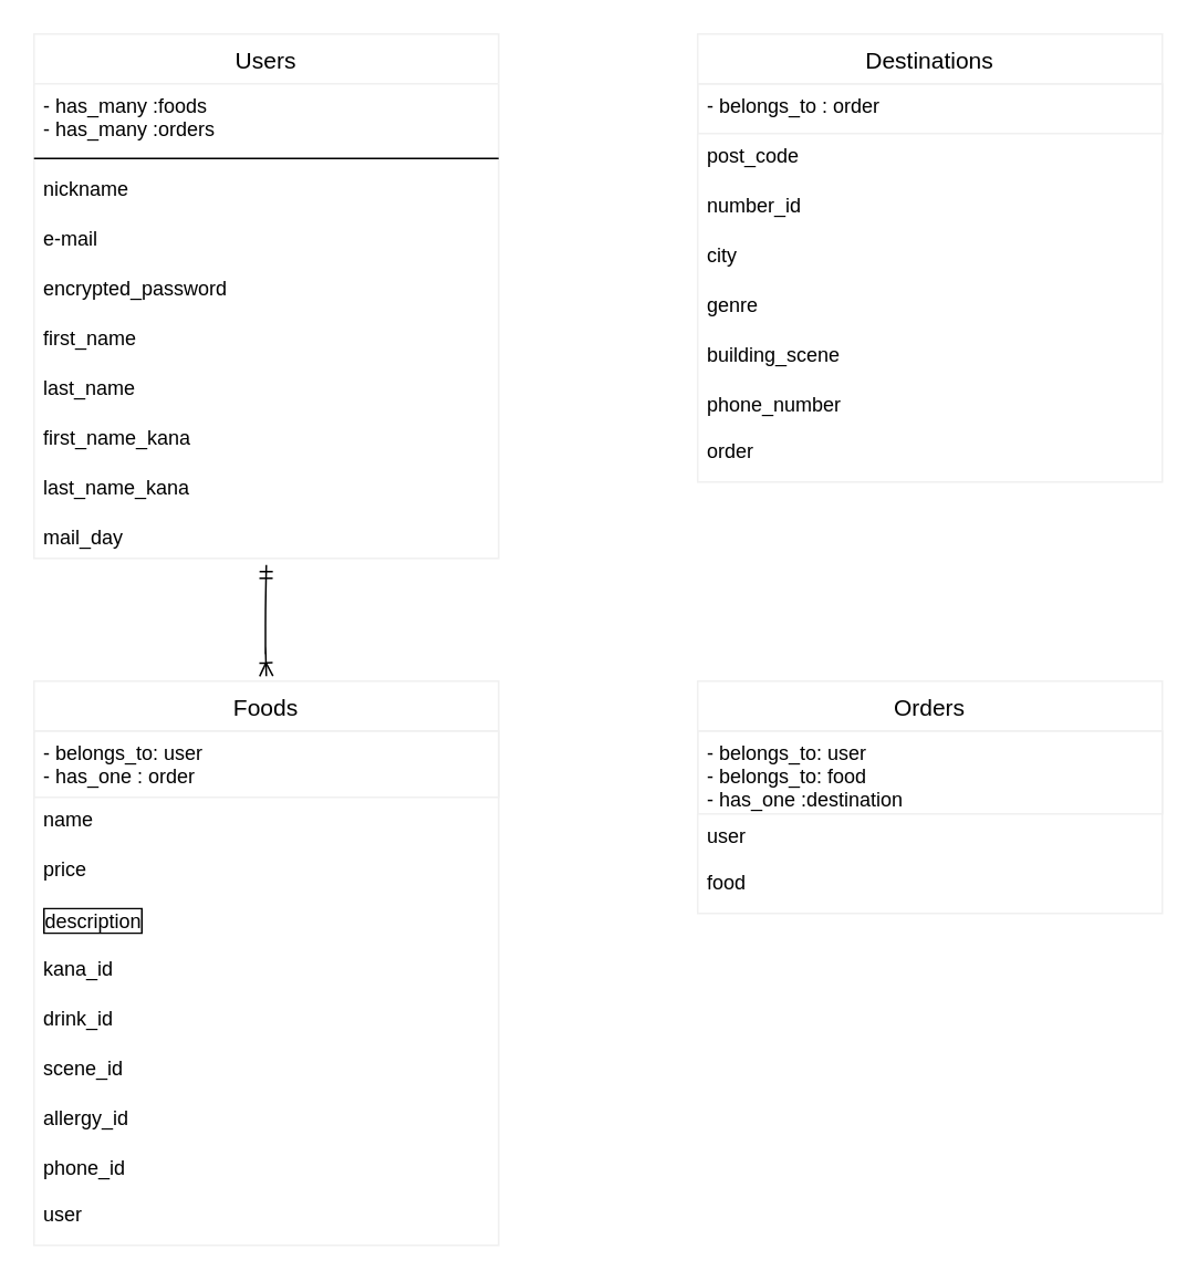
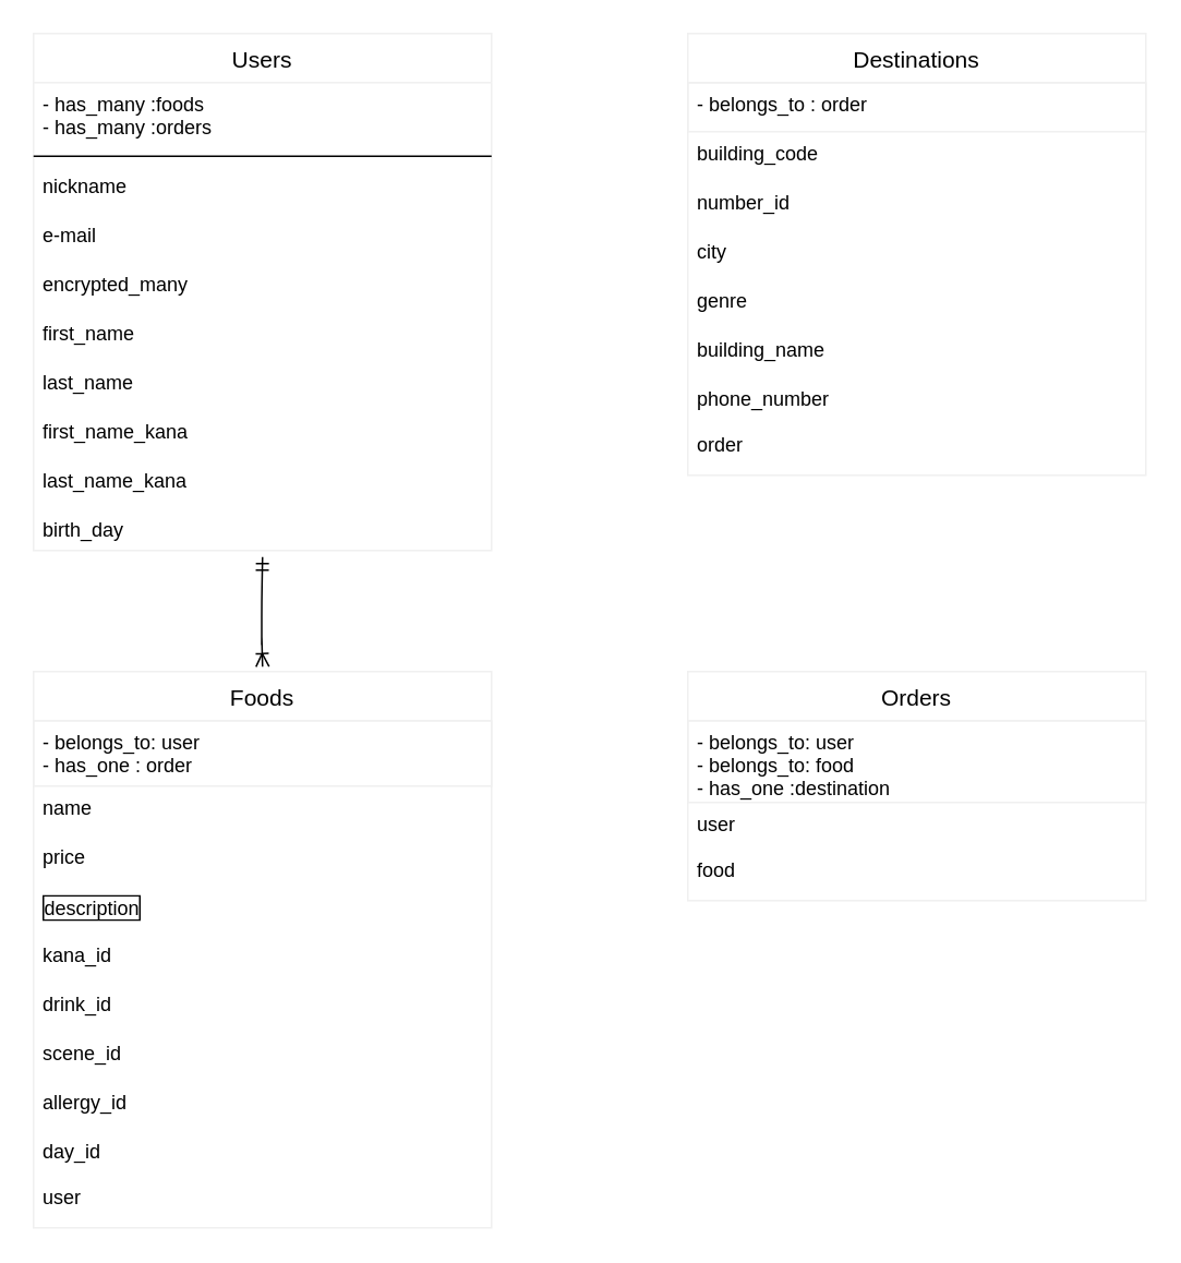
- <mxCell id="14" value="post_code" style="text;strokeColor=none;fillColor=none;spacingLeft=4;spacingRight=4;overflow=hidden;rotatable=0;points=[[0,0.5],[1,0.5]];portConstraint=eastwest;fontSize=12;" parent="12" vertex="1"><mxGeometry y="60" width="280" height="30" as="geometry" /></mxCell>
+ <mxCell id="14" value="building_code" style="text;strokeColor=none;fillColor=none;spacingLeft=4;spacingRight=4;overflow=hidden;rotatable=0;points=[[0,0.5],[1,0.5]];portConstraint=eastwest;fontSize=12;" parent="12" vertex="1"><mxGeometry y="60" width="280" height="30" as="geometry" /></mxCell>
- <mxCell id="28" value="encrypted_password" style="text;strokeColor=none;fillColor=none;spacingLeft=4;spacingRight=4;overflow=hidden;rotatable=0;points=[[0,0.5],[1,0.5]];portConstraint=eastwest;fontSize=12;" parent="23" vertex="1"><mxGeometry y="140" width="280" height="30" as="geometry" /></mxCell>
+ <mxCell id="28" value="encrypted_many" style="text;strokeColor=none;fillColor=none;spacingLeft=4;spacingRight=4;overflow=hidden;rotatable=0;points=[[0,0.5],[1,0.5]];portConstraint=eastwest;fontSize=12;" parent="23" vertex="1"><mxGeometry y="140" width="280" height="30" as="geometry" /></mxCell>
- <mxCell id="18" value="building_scene" style="text;strokeColor=none;fillColor=none;spacingLeft=4;spacingRight=4;overflow=hidden;rotatable=0;points=[[0,0.5],[1,0.5]];portConstraint=eastwest;fontSize=12;" parent="12" vertex="1"><mxGeometry y="180" width="280" height="30" as="geometry" /></mxCell>
+ <mxCell id="18" value="building_name" style="text;strokeColor=none;fillColor=none;spacingLeft=4;spacingRight=4;overflow=hidden;rotatable=0;points=[[0,0.5],[1,0.5]];portConstraint=eastwest;fontSize=12;" parent="12" vertex="1"><mxGeometry y="180" width="280" height="30" as="geometry" /></mxCell>
- <mxCell id="33" value="mail_day" style="text;strokeColor=none;fillColor=none;spacingLeft=4;spacingRight=4;overflow=hidden;rotatable=0;points=[[0,0.5],[1,0.5]];portConstraint=eastwest;fontSize=12;" parent="23" vertex="1"><mxGeometry y="290" width="280" height="26" as="geometry" /></mxCell>
+ <mxCell id="33" value="birth_day" style="text;strokeColor=none;fillColor=none;spacingLeft=4;spacingRight=4;overflow=hidden;rotatable=0;points=[[0,0.5],[1,0.5]];portConstraint=eastwest;fontSize=12;" parent="23" vertex="1"><mxGeometry y="290" width="280" height="26" as="geometry" /></mxCell>
- <mxCell id="11" value="phone_id&#10;&#10;user" style="text;strokeColor=none;fillColor=none;spacingLeft=4;spacingRight=4;overflow=hidden;rotatable=0;points=[[0,0.5],[1,0.5]];portConstraint=eastwest;fontSize=12;" parent="2" vertex="1"><mxGeometry y="280" width="280" height="60" as="geometry" /></mxCell>
+ <mxCell id="11" value="day_id&#10;&#10;user" style="text;strokeColor=none;fillColor=none;spacingLeft=4;spacingRight=4;overflow=hidden;rotatable=0;points=[[0,0.5],[1,0.5]];portConstraint=eastwest;fontSize=12;" parent="2" vertex="1"><mxGeometry y="280" width="280" height="60" as="geometry" /></mxCell>
